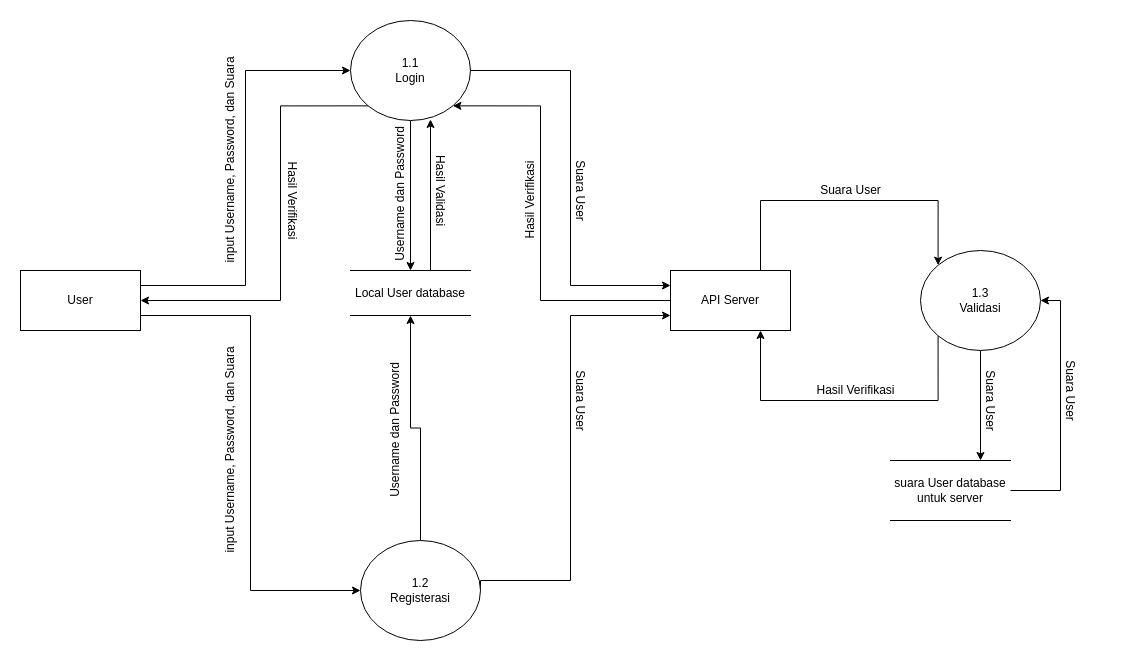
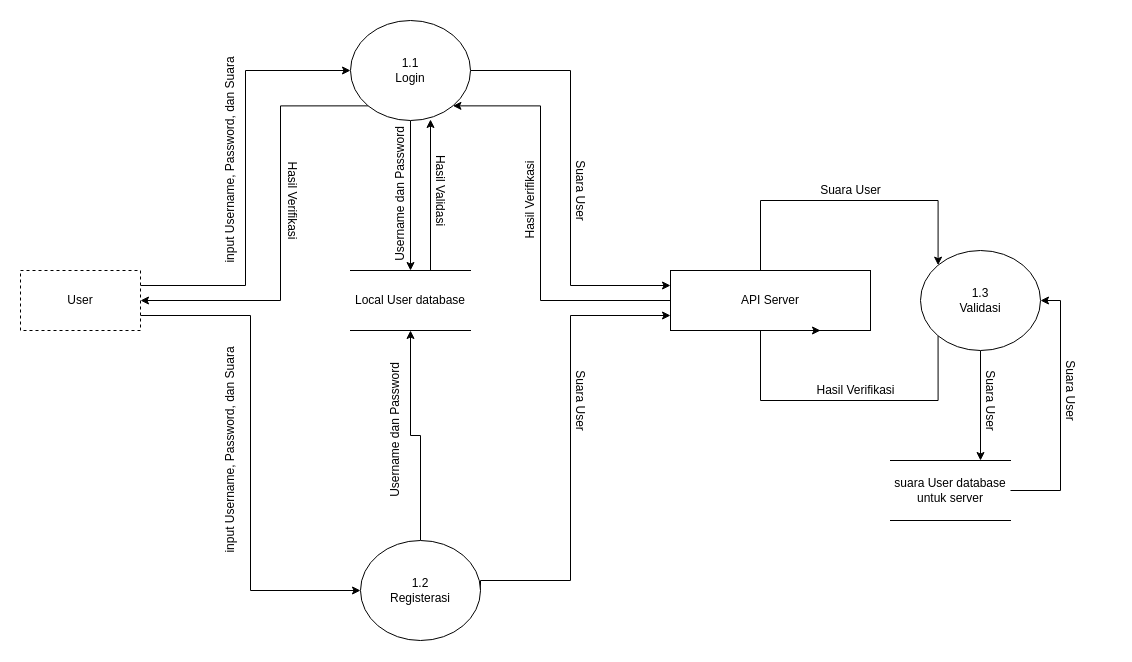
- <mxCell id="19" value="Local User database" style="shape=partialRectangle;whiteSpace=wrap;html=1;left=0;right=0;fillColor=none;" vertex="1" parent="1"><mxGeometry x="350" y="270" width="120" height="45" as="geometry" /></mxCell>
+ <mxCell id="19" value="Local User database" style="shape=partialRectangle;whiteSpace=wrap;html=1;left=0;right=0;fillColor=none;" vertex="1" parent="1"><mxGeometry x="350" y="270" width="120" height="60" as="geometry" /></mxCell>
- <mxCell id="4" value="User" style="rounded=0;whiteSpace=wrap;html=1;" parent="1" vertex="1"><mxGeometry x="20" y="270" width="120" height="60" as="geometry" /></mxCell>
+ <mxCell id="4" value="User" style="rounded=0;whiteSpace=wrap;html=1;dashed=1;" parent="1" vertex="1"><mxGeometry x="20" y="270" width="120" height="60" as="geometry" /></mxCell>
- <mxCell id="14" value="API Server" style="rounded=0;whiteSpace=wrap;html=1;" parent="1" vertex="1"><mxGeometry x="670" y="270" width="120" height="60" as="geometry" /></mxCell>
+ <mxCell id="14" value="API Server" style="rounded=0;whiteSpace=wrap;html=1;" parent="1" vertex="1"><mxGeometry x="670" y="270" width="200" height="60" as="geometry" /></mxCell>
